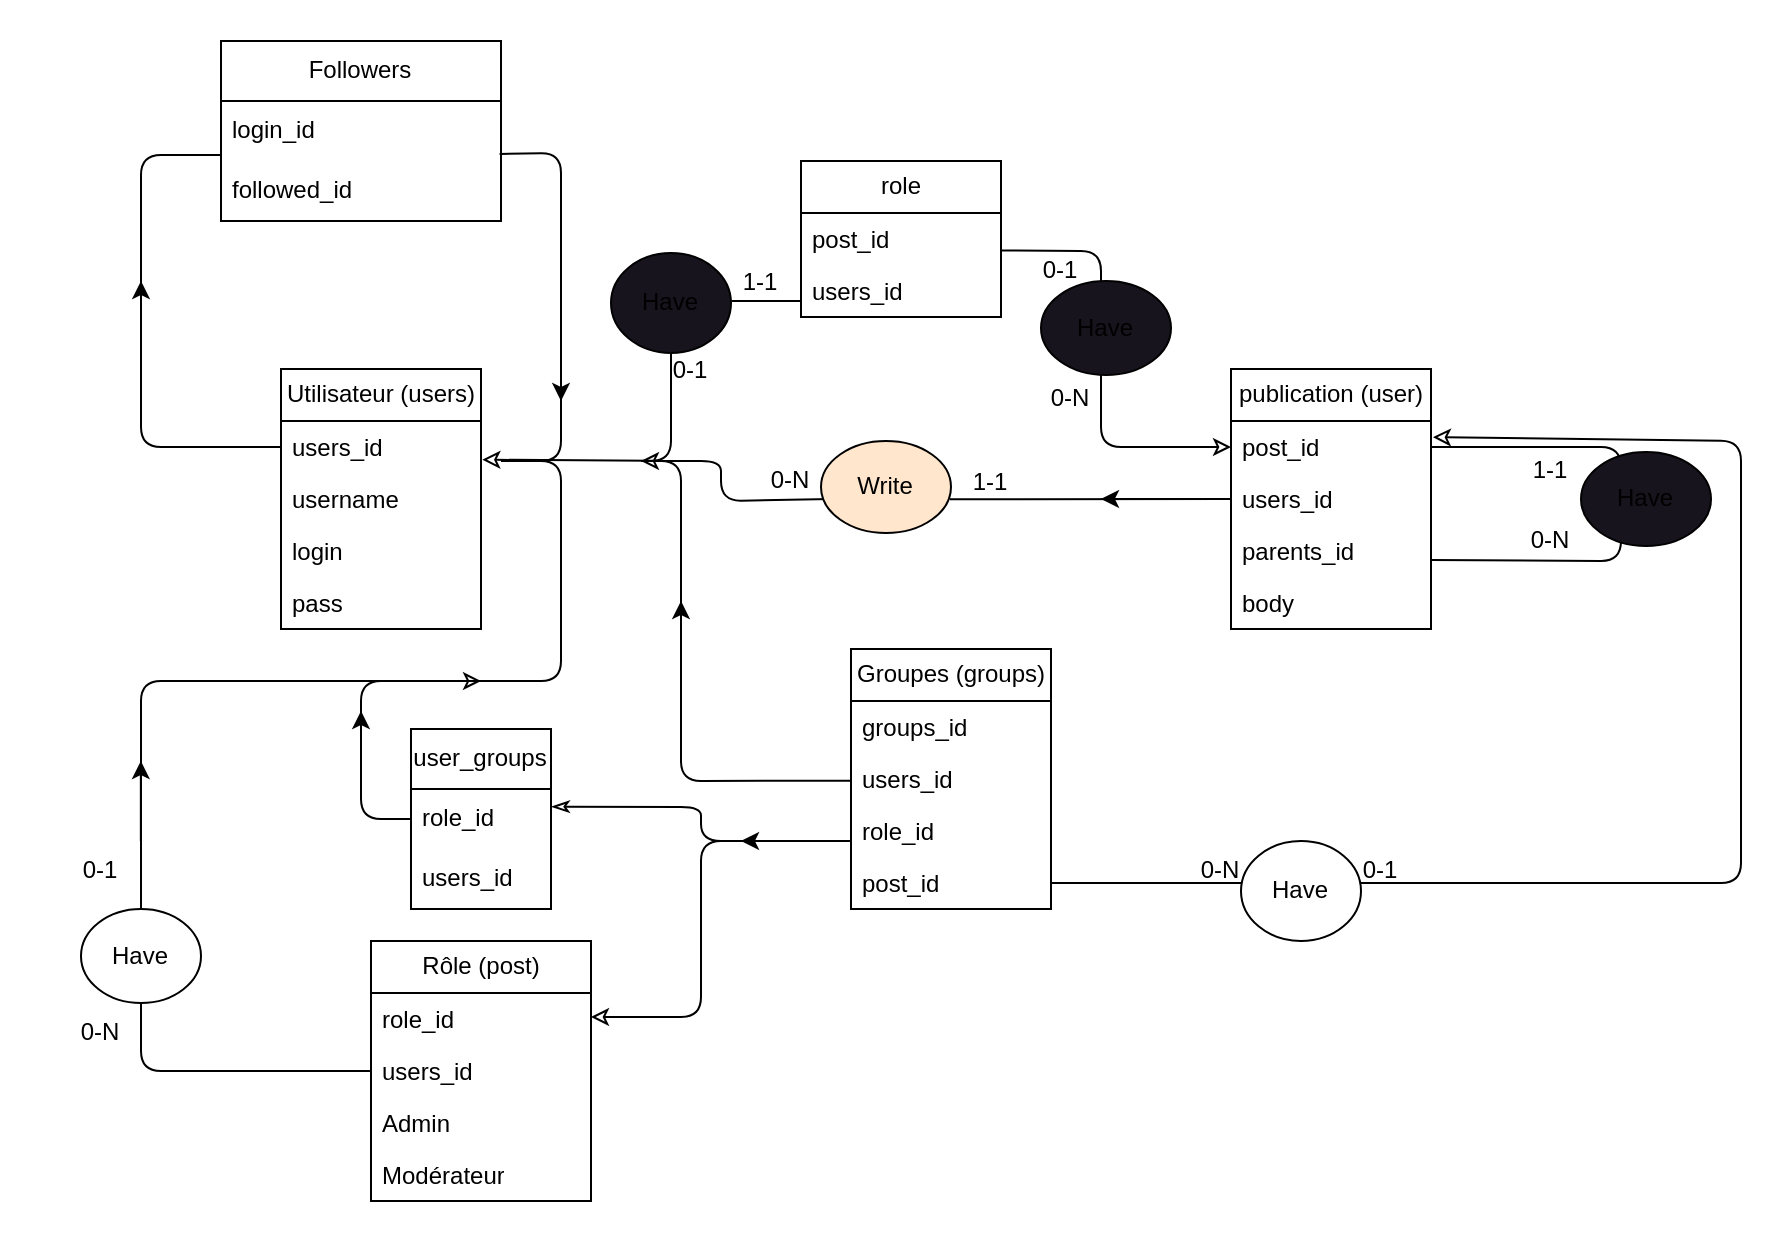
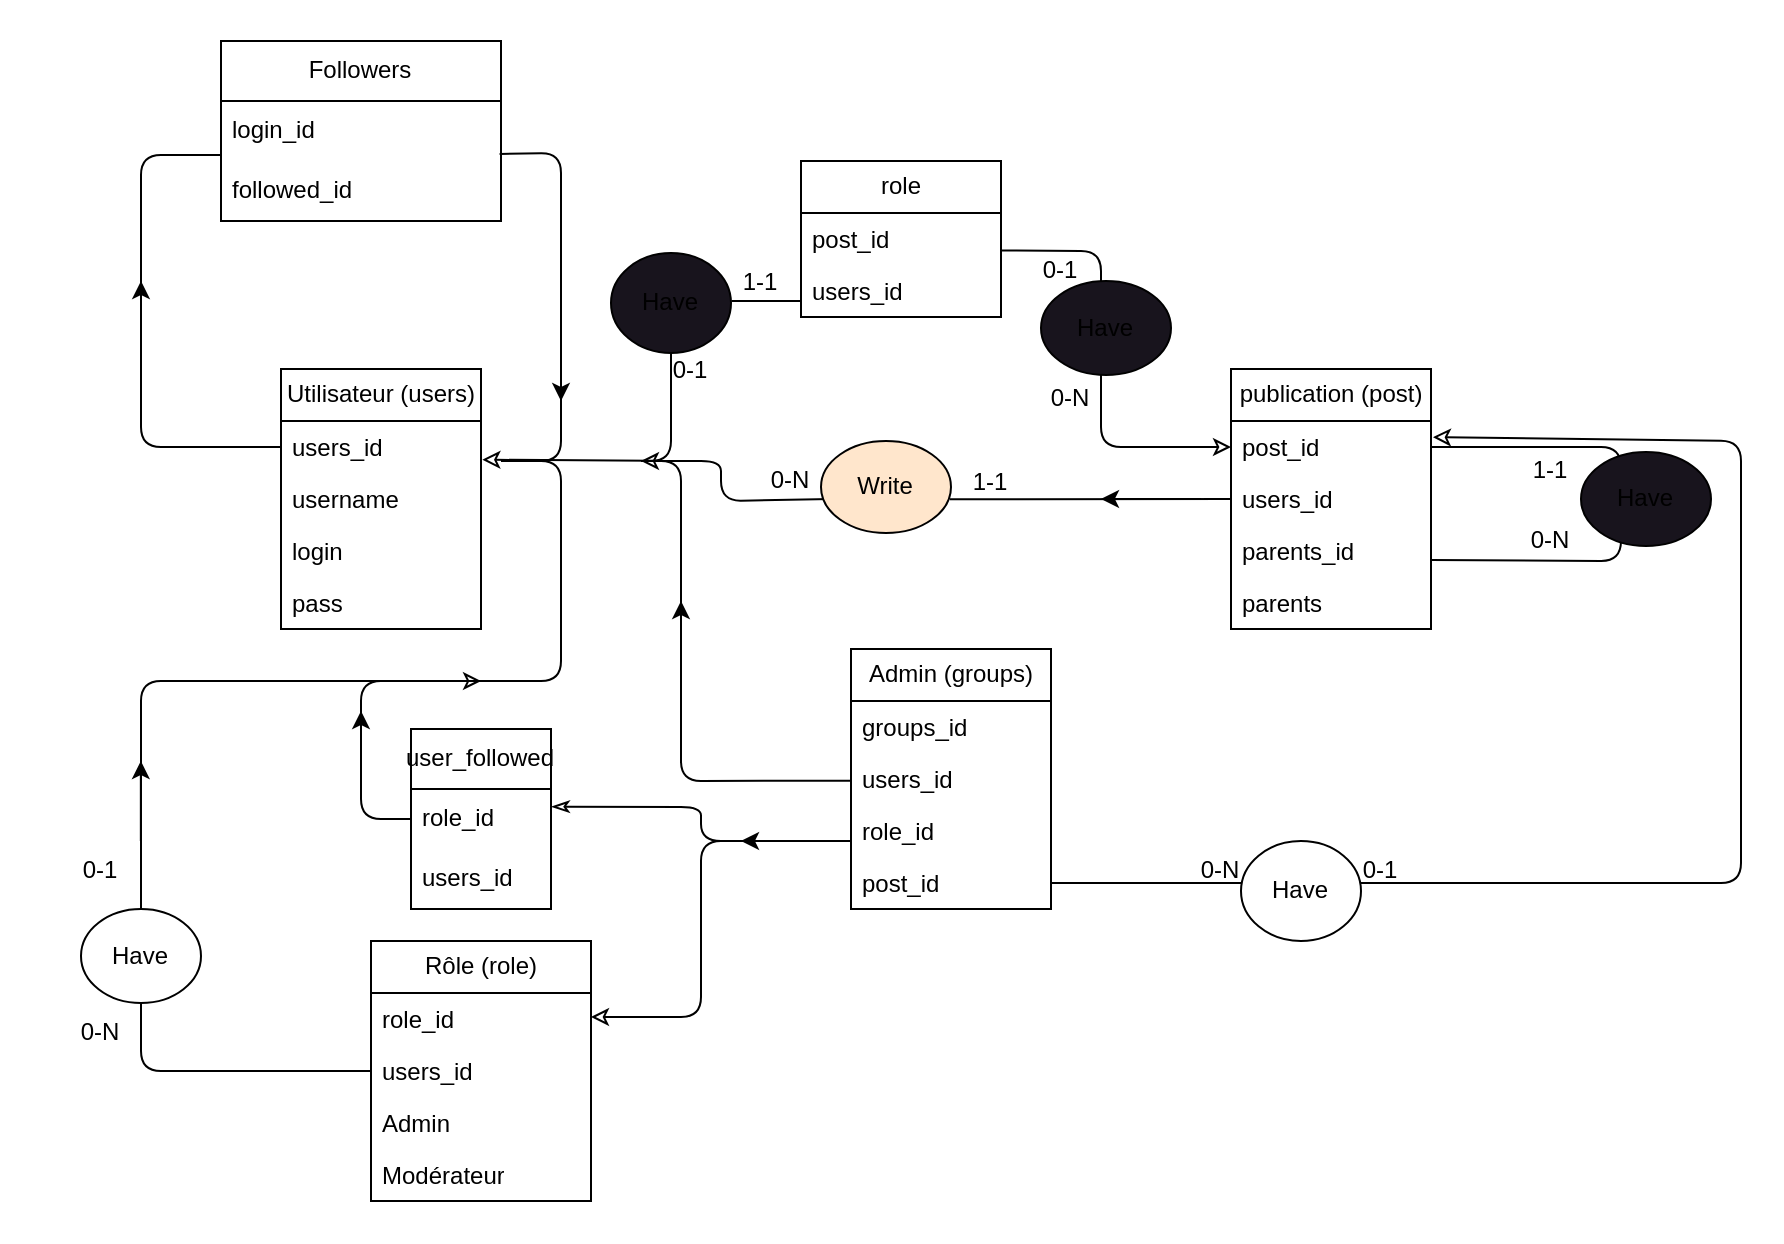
- <mxCell id="2" value="publication (user)" style="swimlane;fontStyle=0;childLayout=stackLayout;horizontal=1;startSize=26;fillColor=none;horizontalStack=0;resizeParent=1;resizeParentMax=0;resizeLast=0;collapsible=1;marginBottom=0;html=1;" parent="1" vertex="1"><mxGeometry x="615" y="184" width="100" height="130" as="geometry" /></mxCell>
+ <mxCell id="2" value="publication (post)" style="swimlane;fontStyle=0;childLayout=stackLayout;horizontal=1;startSize=26;fillColor=none;horizontalStack=0;resizeParent=1;resizeParentMax=0;resizeLast=0;collapsible=1;marginBottom=0;html=1;" parent="1" vertex="1"><mxGeometry x="615" y="184" width="100" height="130" as="geometry" /></mxCell>
- <mxCell id="6" value="body" style="text;strokeColor=none;fillColor=none;align=left;verticalAlign=top;spacingLeft=4;spacingRight=4;overflow=hidden;rotatable=0;points=[[0,0.5],[1,0.5]];portConstraint=eastwest;whiteSpace=wrap;html=1;" parent="2" vertex="1"><mxGeometry y="104" width="100" height="26" as="geometry" /></mxCell>
+ <mxCell id="6" value="parents" style="text;strokeColor=none;fillColor=none;align=left;verticalAlign=top;spacingLeft=4;spacingRight=4;overflow=hidden;rotatable=0;points=[[0,0.5],[1,0.5]];portConstraint=eastwest;whiteSpace=wrap;html=1;" parent="2" vertex="1"><mxGeometry y="104" width="100" height="26" as="geometry" /></mxCell>
- <mxCell id="39" value="Groupes (groups)" style="swimlane;fontStyle=0;childLayout=stackLayout;horizontal=1;startSize=26;fillColor=none;horizontalStack=0;resizeParent=1;resizeParentMax=0;resizeLast=0;collapsible=1;marginBottom=0;html=1;" parent="1" vertex="1"><mxGeometry x="425" y="324" width="100" height="130" as="geometry" /></mxCell>
+ <mxCell id="39" value="Admin (groups)" style="swimlane;fontStyle=0;childLayout=stackLayout;horizontal=1;startSize=26;fillColor=none;horizontalStack=0;resizeParent=1;resizeParentMax=0;resizeLast=0;collapsible=1;marginBottom=0;html=1;" parent="1" vertex="1"><mxGeometry x="425" y="324" width="100" height="130" as="geometry" /></mxCell>
- <mxCell id="47" value="user_groups" style="swimlane;fontStyle=0;childLayout=stackLayout;horizontal=1;startSize=30;horizontalStack=0;resizeParent=1;resizeParentMax=0;resizeLast=0;collapsible=1;marginBottom=0;whiteSpace=wrap;html=1;" parent="1" vertex="1"><mxGeometry x="205" y="364" width="70" height="90" as="geometry" /></mxCell>
+ <mxCell id="47" value="user_followed" style="swimlane;fontStyle=0;childLayout=stackLayout;horizontal=1;startSize=30;horizontalStack=0;resizeParent=1;resizeParentMax=0;resizeLast=0;collapsible=1;marginBottom=0;whiteSpace=wrap;html=1;" parent="1" vertex="1"><mxGeometry x="205" y="364" width="70" height="90" as="geometry" /></mxCell>
- <mxCell id="15" value="Rôle (post)" style="swimlane;fontStyle=0;childLayout=stackLayout;horizontal=1;startSize=26;fillColor=none;horizontalStack=0;resizeParent=1;resizeParentMax=0;resizeLast=0;collapsible=1;marginBottom=0;html=1;" parent="1" vertex="1"><mxGeometry x="185" y="470" width="110" height="130" as="geometry" /></mxCell>
+ <mxCell id="15" value="Rôle (role)" style="swimlane;fontStyle=0;childLayout=stackLayout;horizontal=1;startSize=26;fillColor=none;horizontalStack=0;resizeParent=1;resizeParentMax=0;resizeLast=0;collapsible=1;marginBottom=0;html=1;" parent="1" vertex="1"><mxGeometry x="185" y="470" width="110" height="130" as="geometry" /></mxCell>
